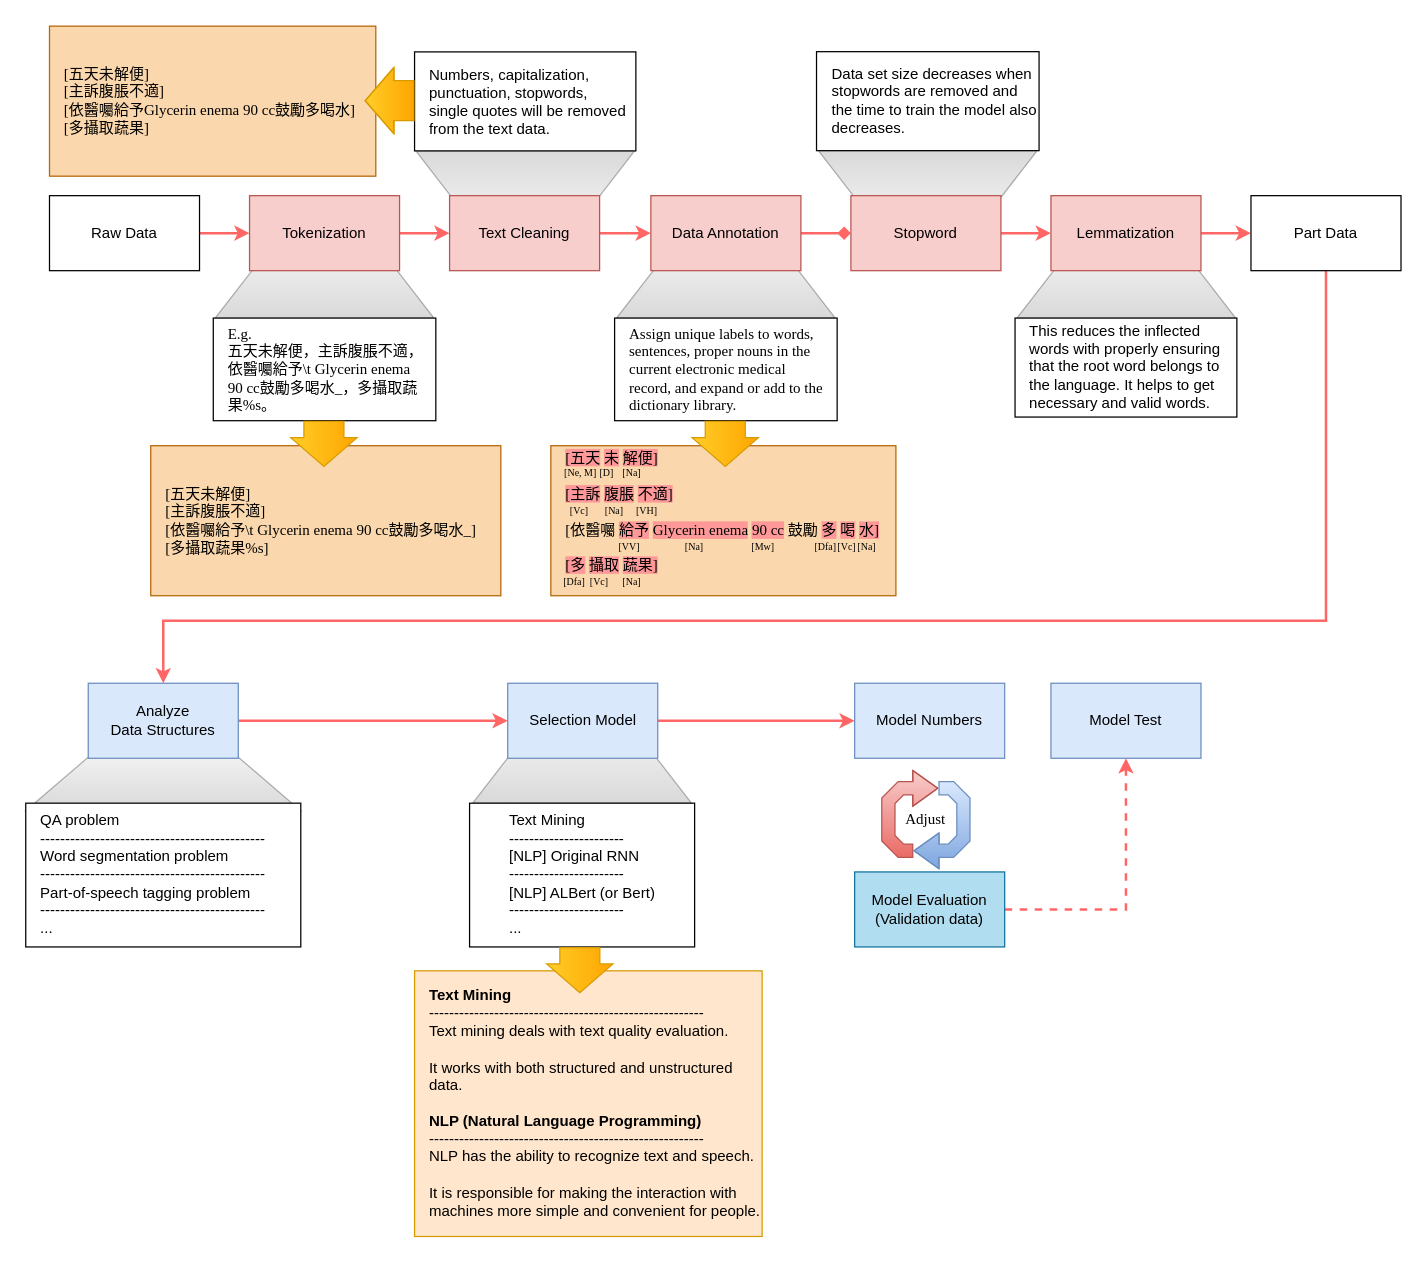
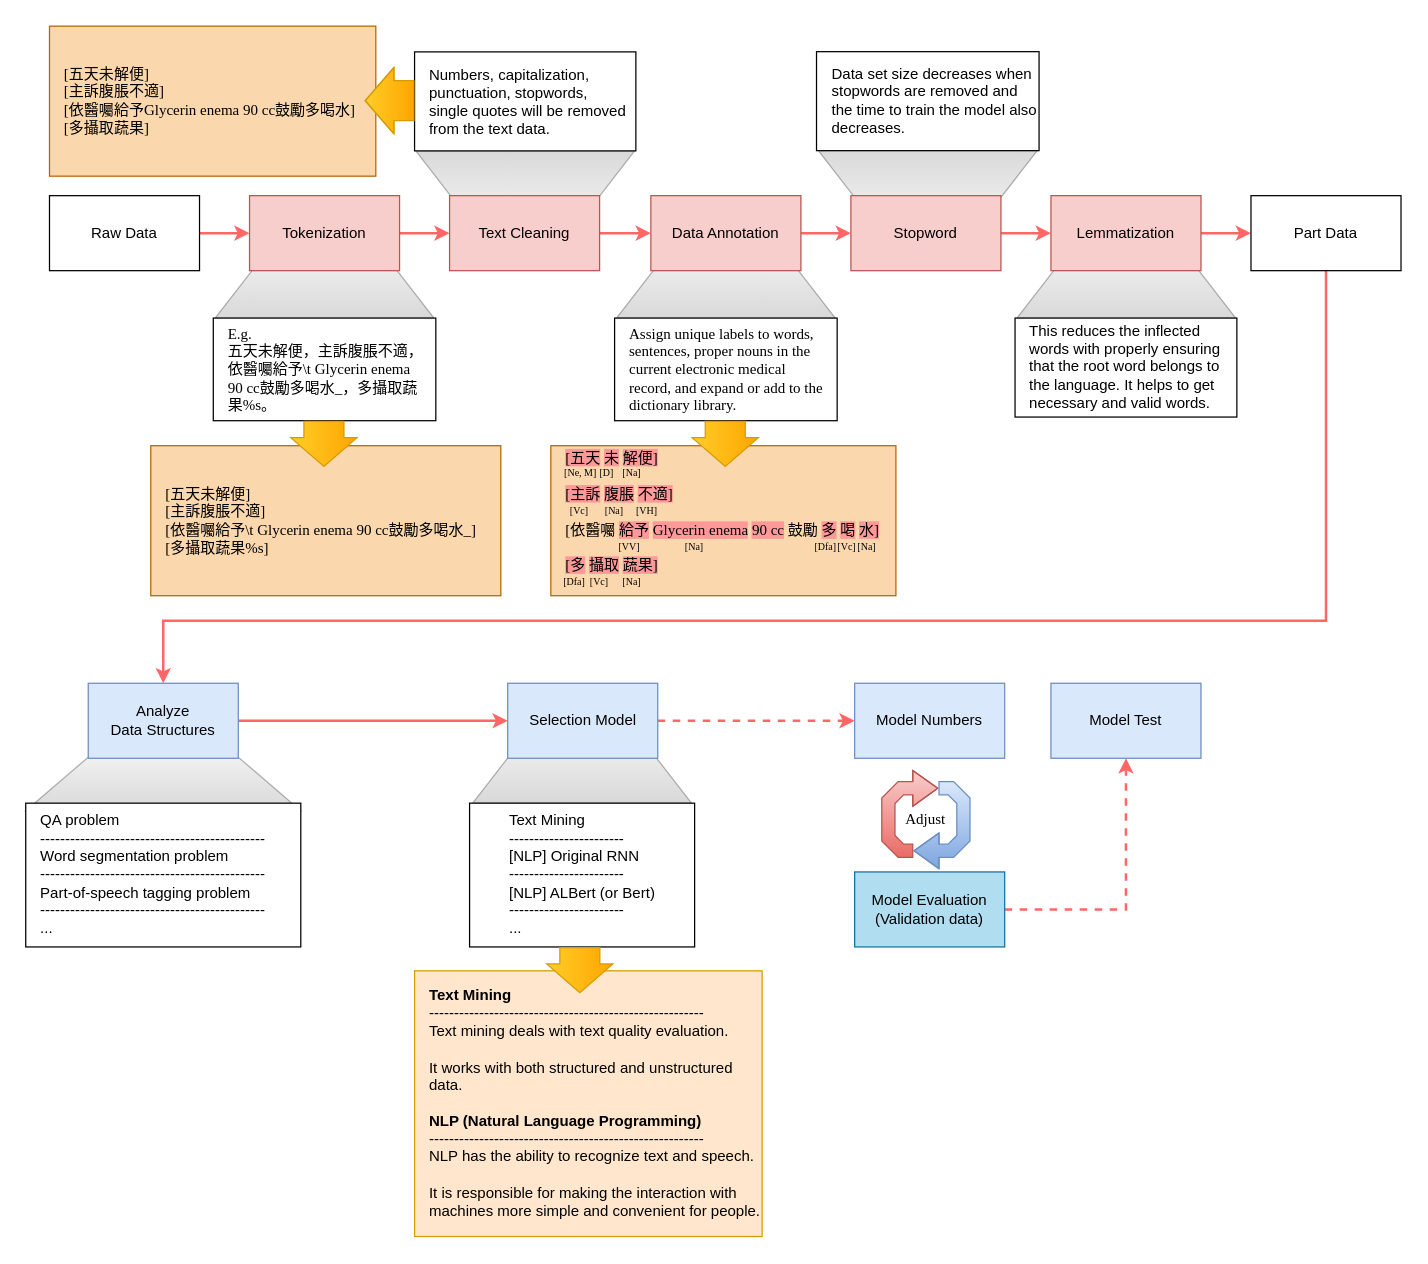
- <mxCell id="32" style="edgeStyle=orthogonalEdgeStyle;rounded=0;orthogonalLoop=1;jettySize=auto;html=1;exitX=1;exitY=0.5;exitDx=0;exitDy=0;entryX=0;entryY=0.5;entryDx=0;entryDy=0;strokeColor=#FF6666;strokeWidth=2;endArrow=diamond;" edge="1" parent="1" source="33" target="36"><mxGeometry relative="1" as="geometry" /></mxCell>
+ <mxCell id="32" style="edgeStyle=orthogonalEdgeStyle;rounded=0;orthogonalLoop=1;jettySize=auto;html=1;exitX=1;exitY=0.5;exitDx=0;exitDy=0;entryX=0;entryY=0.5;entryDx=0;entryDy=0;strokeColor=#FF6666;strokeWidth=2;" edge="1" parent="1" source="33" target="36"><mxGeometry relative="1" as="geometry" /></mxCell>
- <mxCell id="17" value="&lt;font style=&quot;font-size: 8px;&quot;&gt;[Mw]&lt;/font&gt;" style="text;html=1;strokeColor=none;fillColor=none;align=center;verticalAlign=middle;whiteSpace=wrap;rounded=0;fontFamily=Times New Roman;fontSize=8;" vertex="1" parent="1"><mxGeometry x="587" y="427" width="46" height="20" as="geometry" /></mxCell>
- <mxCell id="47" style="edgeStyle=orthogonalEdgeStyle;rounded=0;orthogonalLoop=1;jettySize=auto;html=1;exitX=1;exitY=0.5;exitDx=0;exitDy=0;entryX=0;entryY=0.5;entryDx=0;entryDy=0;fontSize=8;strokeColor=#FF6666;strokeWidth=2;" edge="1" parent="1" source="48" target="52"><mxGeometry relative="1" as="geometry" /></mxCell>
+ <mxCell id="47" style="edgeStyle=orthogonalEdgeStyle;rounded=0;orthogonalLoop=1;jettySize=auto;html=1;exitX=1;exitY=0.5;exitDx=0;exitDy=0;entryX=0;entryY=0.5;entryDx=0;entryDy=0;fontSize=8;strokeColor=#FF6666;strokeWidth=2;dashed=1;" edge="1" parent="1" source="48" target="52"><mxGeometry relative="1" as="geometry" /></mxCell>
